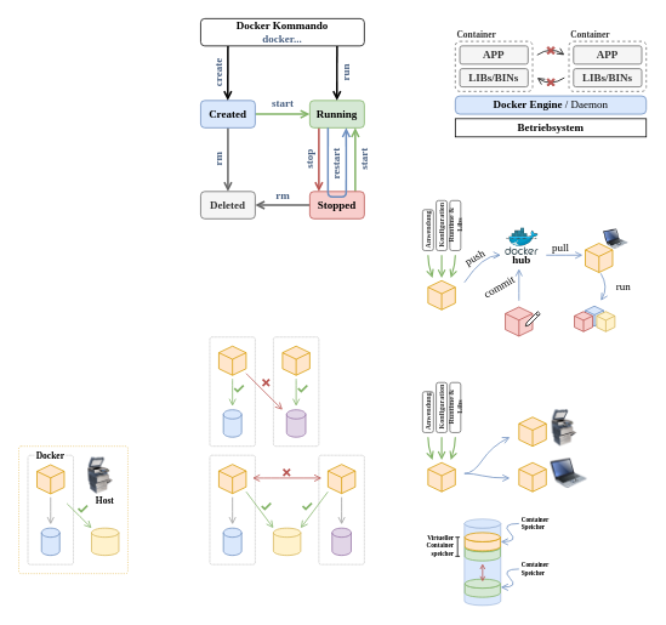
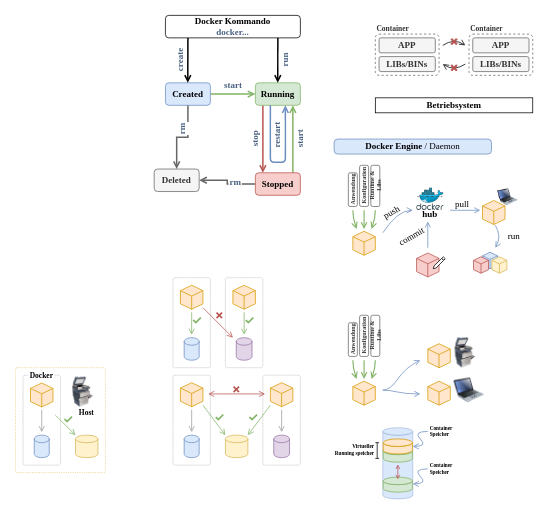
- <mxCell id="17" value="Docker Engine&lt;span style=&quot;font-weight: normal;&quot;&gt; / Daemon&lt;/span&gt;" style="rounded=1;whiteSpace=wrap;html=1;fontStyle=1;fontFamily=Alegreya Sans;absoluteArcSize=1;arcSize=10;fillColor=#dae8fc;strokeColor=#6c8ebf;" parent="1" vertex="1"><mxGeometry x="500" y="105" width="210" height="20" as="geometry" /></mxCell>
+ <mxCell id="17" value="Docker Engine&lt;span style=&quot;font-weight: normal;&quot;&gt; / Daemon&lt;/span&gt;" style="rounded=1;whiteSpace=wrap;html=1;fontStyle=1;fontFamily=Alegreya Sans;absoluteArcSize=1;arcSize=10;fillColor=#dae8fc;strokeColor=#6c8ebf;" parent="1" vertex="1"><mxGeometry x="445" y="185" width="210" height="20" as="geometry" /></mxCell>
- <mxCell id="9" value="Deleted" style="rounded=1;whiteSpace=wrap;html=1;fillColor=#f5f5f5;fontColor=#333333;strokeColor=#666666;fontFamily=Alegreya Sans;fontStyle=1" parent="1" vertex="1"><mxGeometry x="220" y="210" width="60" height="30" as="geometry" /></mxCell>
+ <mxCell id="9" value="Deleted" style="rounded=1;whiteSpace=wrap;html=1;fillColor=#f5f5f5;fontColor=#333333;strokeColor=#666666;fontFamily=Alegreya Sans;fontStyle=1" parent="1" vertex="1"><mxGeometry x="205" y="225" width="60" height="30" as="geometry" /></mxCell>
- <mxCell id="12" value="Stopped" style="rounded=1;whiteSpace=wrap;html=1;fillColor=#f8cecc;strokeColor=#b85450;fontFamily=Alegreya Sans;fontStyle=1" parent="1" vertex="1"><mxGeometry x="340" y="210" width="60" height="30" as="geometry" /></mxCell>
+ <mxCell id="12" value="Stopped" style="rounded=1;whiteSpace=wrap;html=1;fillColor=#f8cecc;strokeColor=#b85450;fontFamily=Alegreya Sans;fontStyle=1" parent="1" vertex="1"><mxGeometry x="340" y="230" width="60" height="30" as="geometry" /></mxCell>
- <mxCell id="103" value="Virtueller&lt;br&gt;Container speicher" style="text;html=1;strokeColor=none;fillColor=none;align=right;verticalAlign=middle;whiteSpace=wrap;rounded=0;strokeWidth=0.5;fontFamily=Alegreya Sans;fontSize=7;fontStyle=1;spacingLeft=0;spacingRight=1;" parent="1" vertex="1"><mxGeometry x="445" y="590" width="57" height="20" as="geometry" /></mxCell>
+ <mxCell id="103" value="Virtueller&lt;br&gt;Running speicher" style="text;html=1;strokeColor=none;fillColor=none;align=right;verticalAlign=middle;whiteSpace=wrap;rounded=0;strokeWidth=0.5;fontFamily=Alegreya Sans;fontSize=7;fontStyle=1;spacingLeft=0;spacingRight=1;" parent="1" vertex="1"><mxGeometry x="445" y="590" width="57" height="20" as="geometry" /></mxCell>
